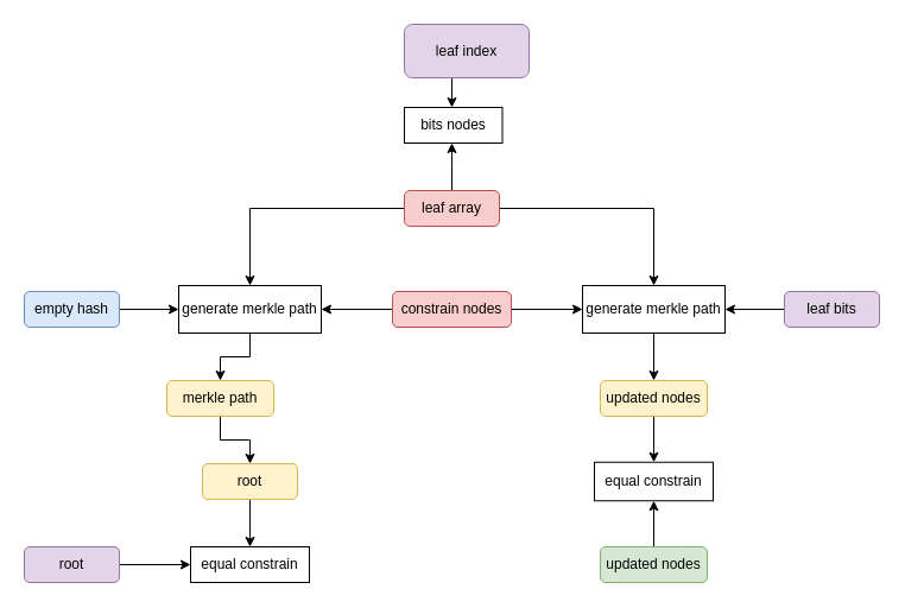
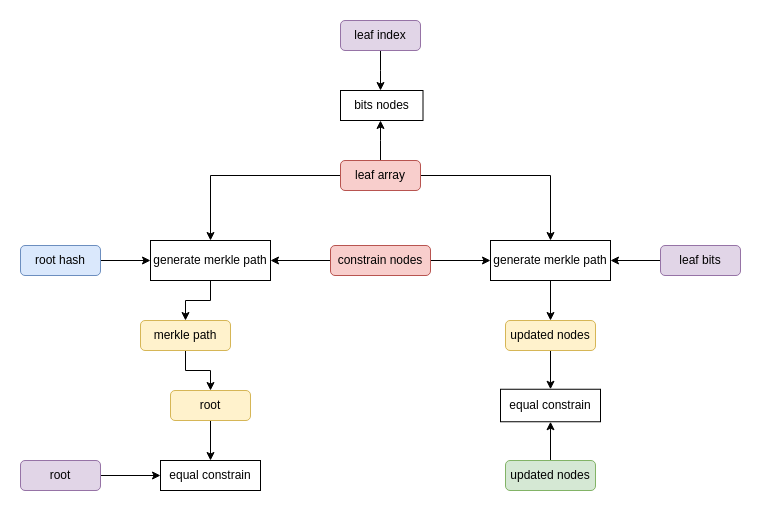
- <mxCell id="14" value="leaf index" style="rounded=1;whiteSpace=wrap;html=1;fontFamily=Helvetica;fillColor=#e1d5e7;strokeColor=#9673a6;" parent="1" vertex="1"><mxGeometry x="340" y="20" width="105" height="45" as="geometry" /></mxCell>
+ <mxCell id="14" value="leaf index" style="rounded=1;whiteSpace=wrap;html=1;fontFamily=Helvetica;fillColor=#e1d5e7;strokeColor=#9673a6;" parent="1" vertex="1"><mxGeometry x="340" y="20" width="80" height="30" as="geometry" /></mxCell>
- <mxCell id="16" value="empty hash" style="rounded=1;whiteSpace=wrap;html=1;fontFamily=Helvetica;fillColor=#dae8fc;strokeColor=#6c8ebf;" parent="1" vertex="1"><mxGeometry x="20" y="245" width="80" height="30" as="geometry" /></mxCell>
+ <mxCell id="16" value="root hash" style="rounded=1;whiteSpace=wrap;html=1;fontFamily=Helvetica;fillColor=#dae8fc;strokeColor=#6c8ebf;" parent="1" vertex="1"><mxGeometry x="20" y="245" width="80" height="30" as="geometry" /></mxCell>
